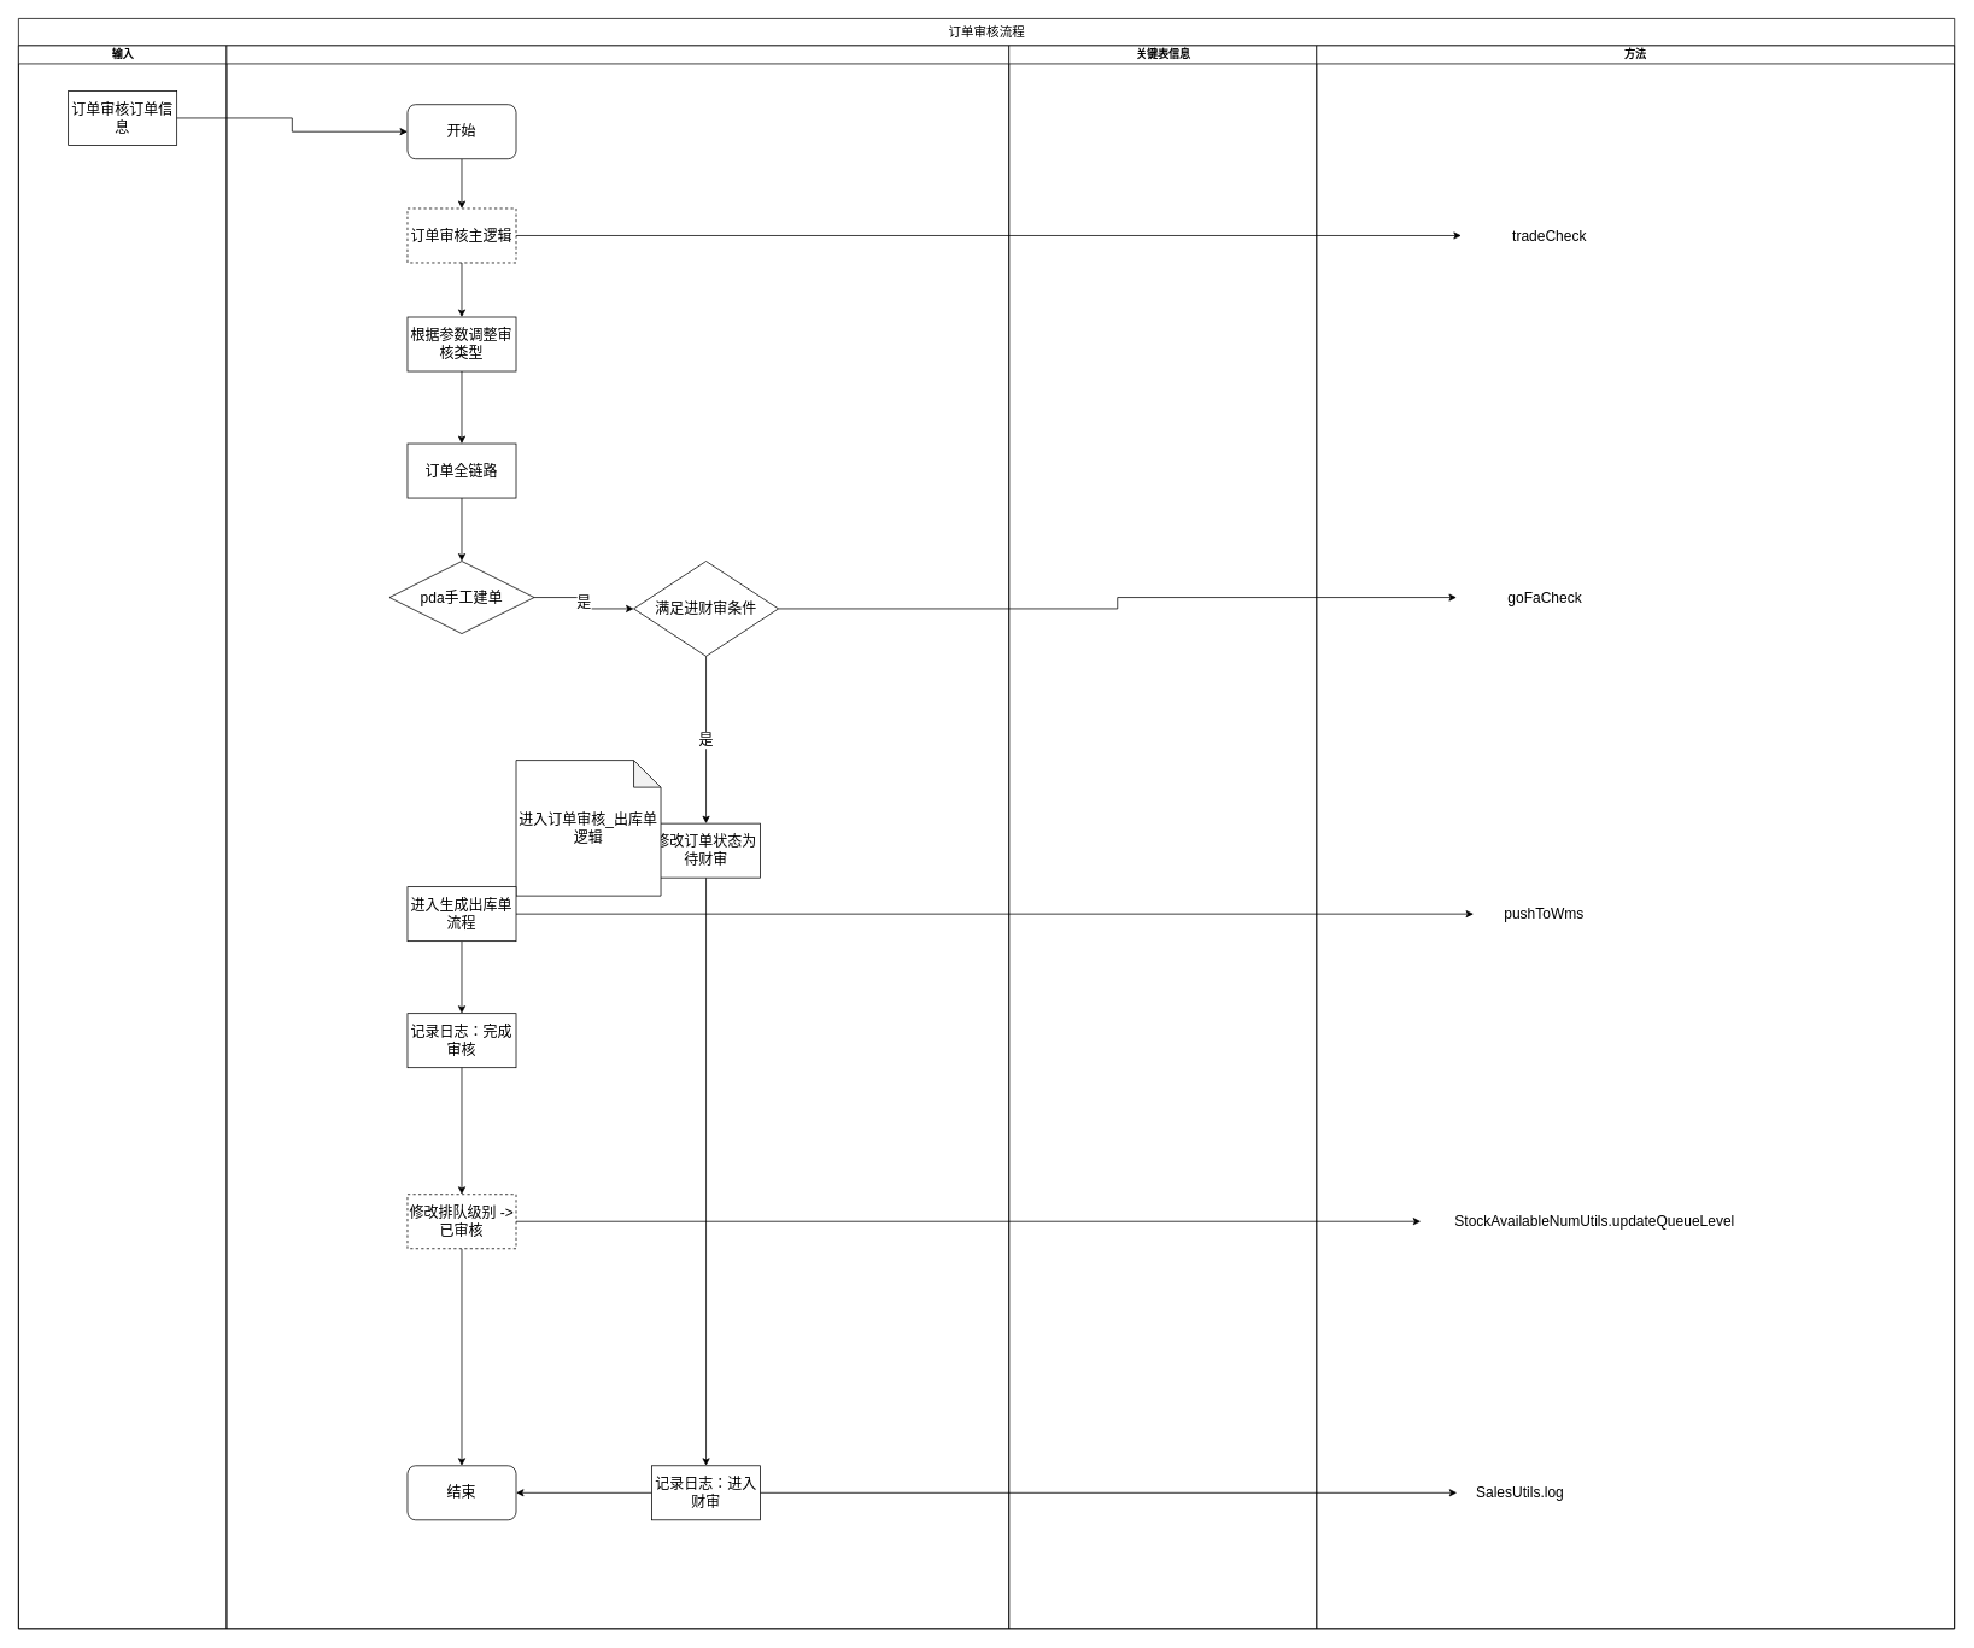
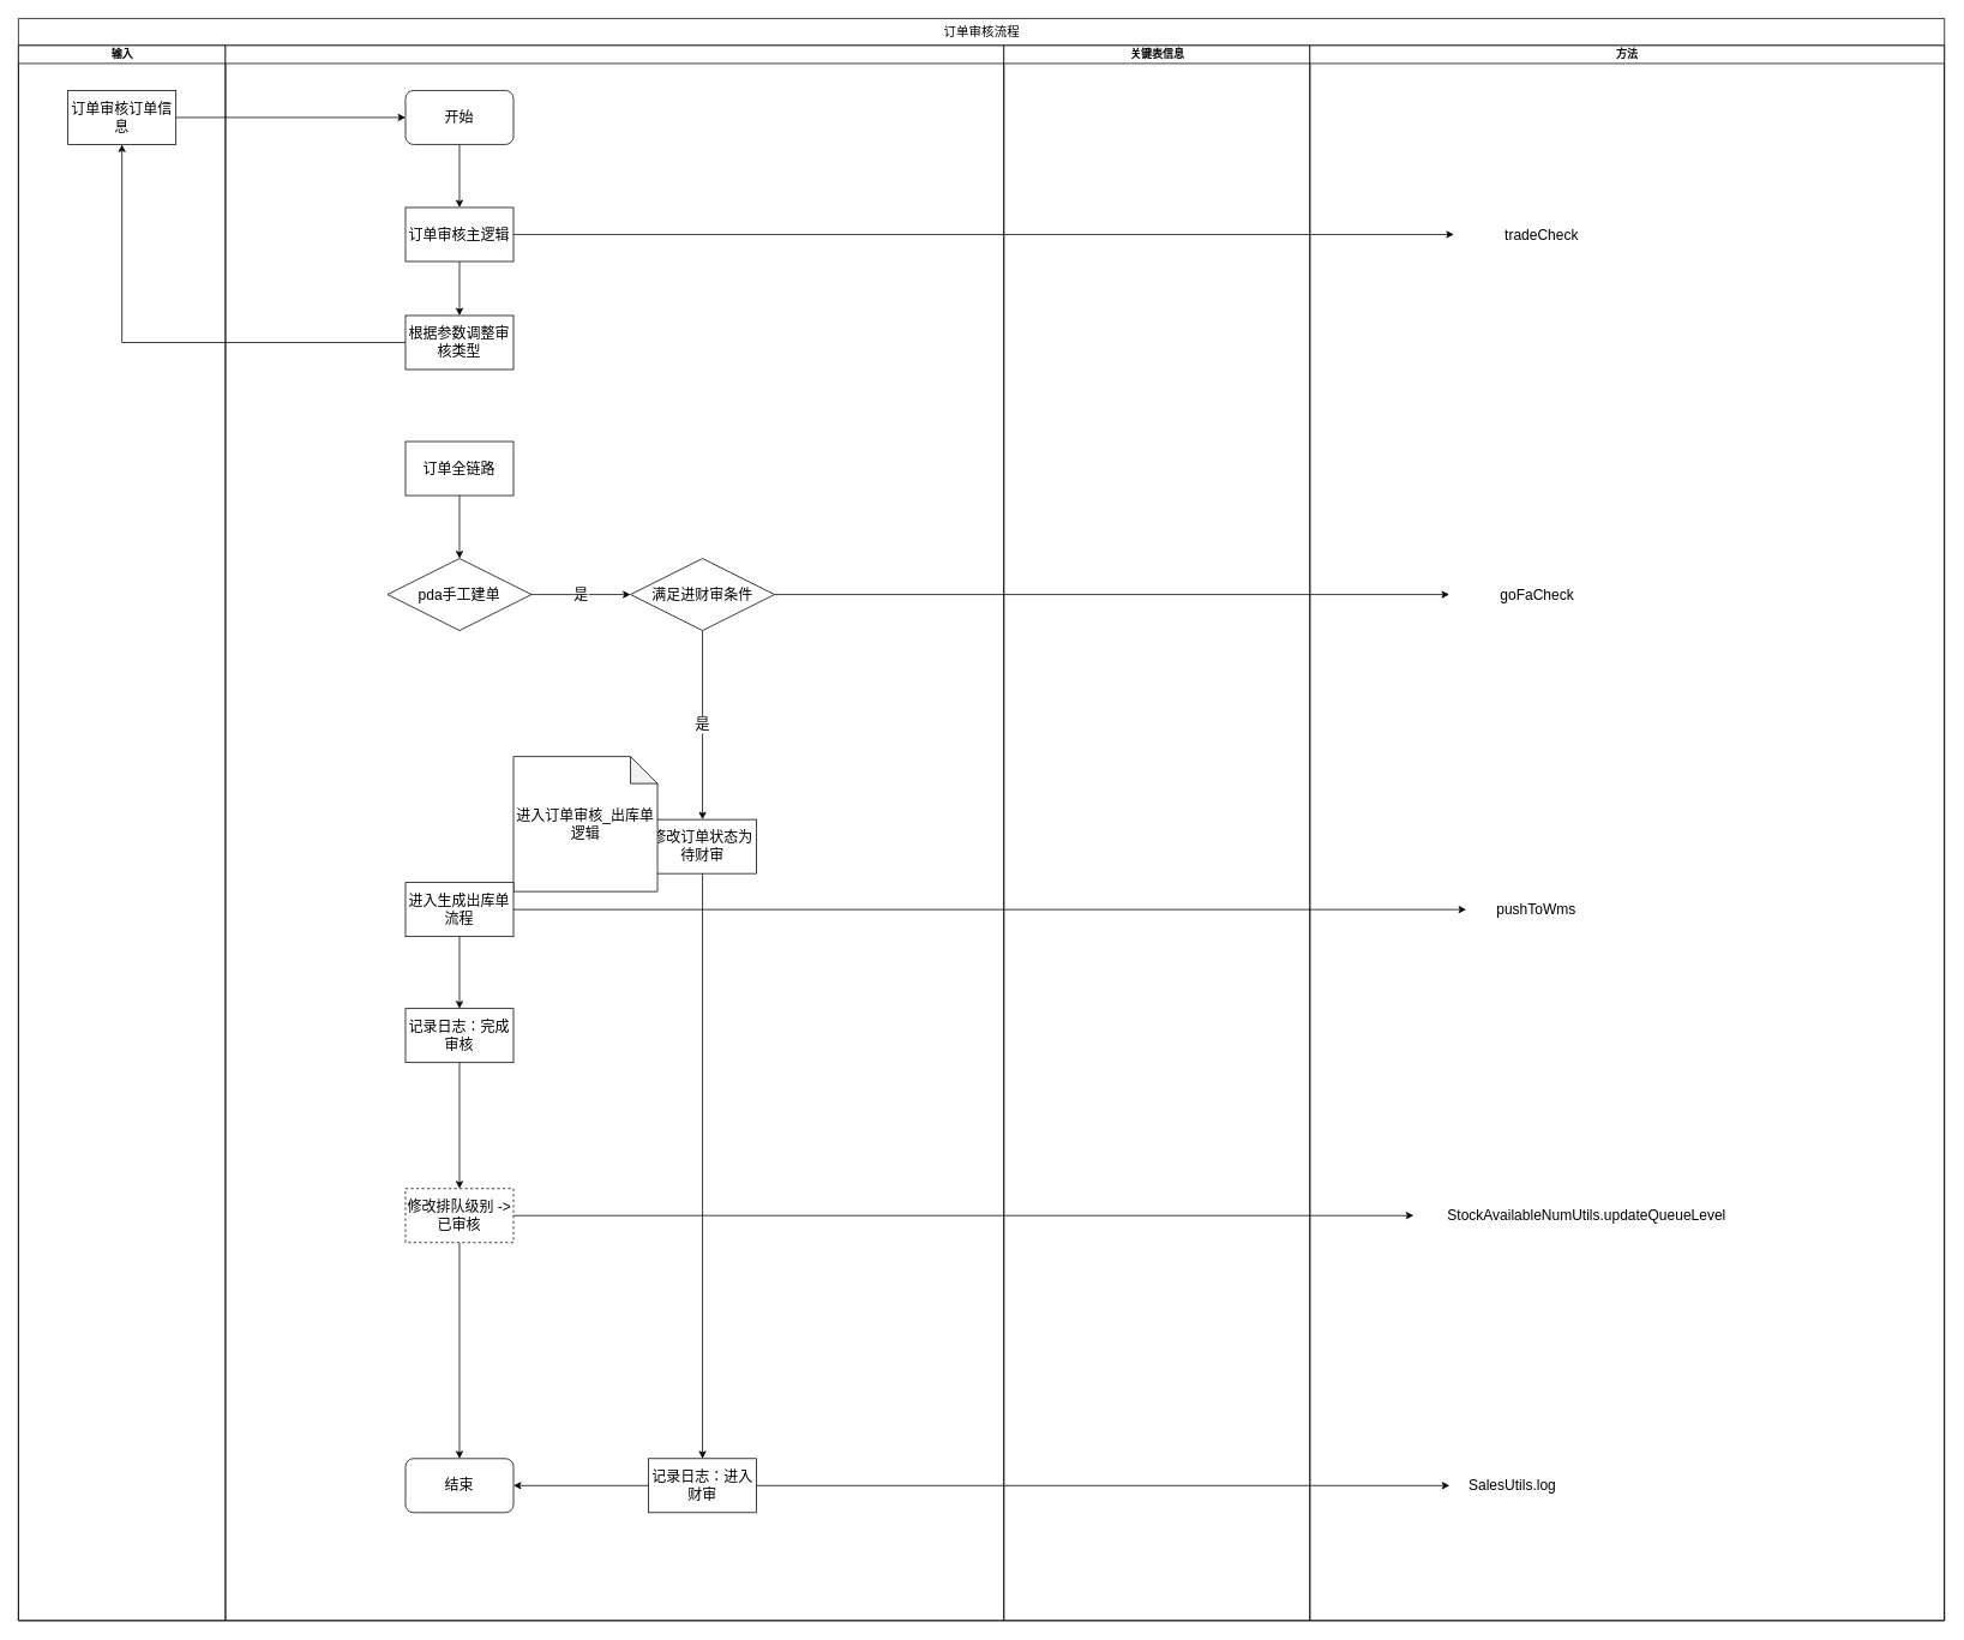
- <mxCell id="7" value="开始" style="rounded=1;whiteSpace=wrap;html=1;fontSize=16;" parent="5" vertex="1"><mxGeometry x="200" y="65" width="120" height="60" as="geometry" /></mxCell>
+ <mxCell id="7" value="开始" style="rounded=1;whiteSpace=wrap;html=1;fontSize=16;" parent="5" vertex="1"><mxGeometry x="200" y="50" width="120" height="60" as="geometry" /></mxCell>
- <mxCell id="9" value="订单审核主逻辑" style="rounded=0;whiteSpace=wrap;html=1;fontSize=16;dashed=1;" parent="5" vertex="1"><mxGeometry x="200" y="180" width="120" height="60" as="geometry" /></mxCell>
+ <mxCell id="9" value="订单审核主逻辑" style="rounded=0;whiteSpace=wrap;html=1;fontSize=16;" parent="5" vertex="1"><mxGeometry x="200" y="180" width="120" height="60" as="geometry" /></mxCell>
- <mxCell id="39" value="" style="edgeStyle=orthogonalEdgeStyle;rounded=0;orthogonalLoop=1;jettySize=auto;html=1;fontSize=16;" parent="1" source="10" target="38" edge="1"><mxGeometry relative="1" as="geometry" /></mxCell>
+ <mxCell id="39" value="" style="edgeStyle=orthogonalEdgeStyle;rounded=0;orthogonalLoop=1;jettySize=auto;html=1;fontSize=16;" parent="1" source="10" target="4" edge="1"><mxGeometry relative="1" as="geometry" /></mxCell>
- <mxCell id="13" value="满足进财审条件" style="rhombus;whiteSpace=wrap;html=1;rounded=0;fontSize=16;" parent="5" vertex="1"><mxGeometry x="450" y="570" width="160" height="105" as="geometry" /></mxCell>
+ <mxCell id="13" value="满足进财审条件" style="rhombus;whiteSpace=wrap;html=1;rounded=0;fontSize=16;" parent="5" vertex="1"><mxGeometry x="450" y="570" width="160" height="80" as="geometry" /></mxCell>
